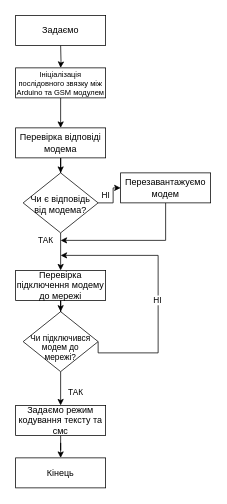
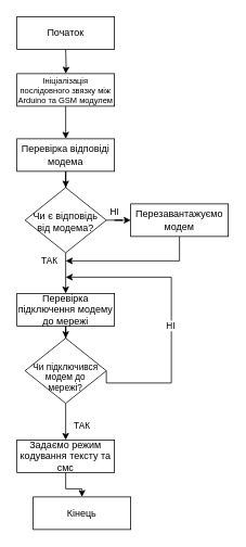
- <mxCell id="10" value="&lt;span&gt;Задаємо&lt;/span&gt;" style="rounded=0;whiteSpace=wrap;html=1;" parent="1" vertex="1"><mxGeometry x="20" y="20" width="120" height="40" as="geometry" /></mxCell>
+ <mxCell id="10" value="&lt;span&gt;Початок&lt;/span&gt;" style="rounded=0;whiteSpace=wrap;html=1;" parent="1" vertex="1"><mxGeometry x="20" y="20" width="120" height="40" as="geometry" /></mxCell>
- <mxCell id="20" value="&lt;span&gt;Перезавантажуємо модем&lt;/span&gt;" style="rounded=0;whiteSpace=wrap;html=1;" parent="1" vertex="1"><mxGeometry x="160" y="230" width="120" height="40" as="geometry" /></mxCell>
+ <mxCell id="20" value="&lt;span&gt;Перезавантажуємо модем&lt;/span&gt;" style="rounded=0;whiteSpace=wrap;html=1;" parent="1" vertex="1"><mxGeometry x="160" y="250" width="120" height="40" as="geometry" /></mxCell>
- <mxCell id="18" value="Кінець" style="rounded=0;whiteSpace=wrap;html=1;" parent="1" vertex="1"><mxGeometry x="20" y="610" width="120" height="40" as="geometry" /></mxCell>
+ <mxCell id="18" value="Кінець" style="rounded=0;whiteSpace=wrap;html=1;" parent="1" vertex="1"><mxGeometry x="40" y="610" width="120" height="40" as="geometry" /></mxCell>
